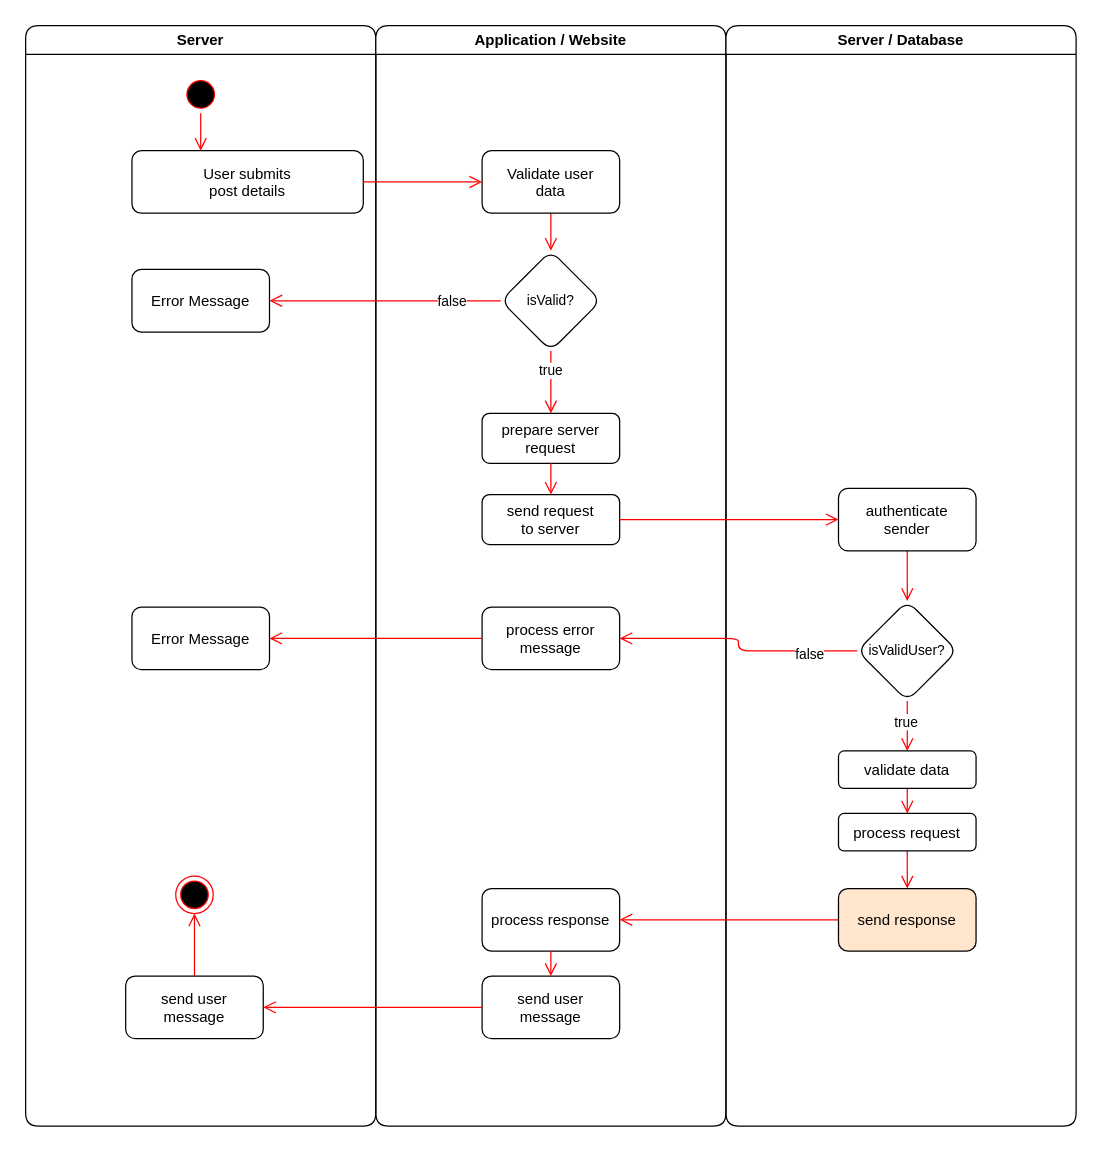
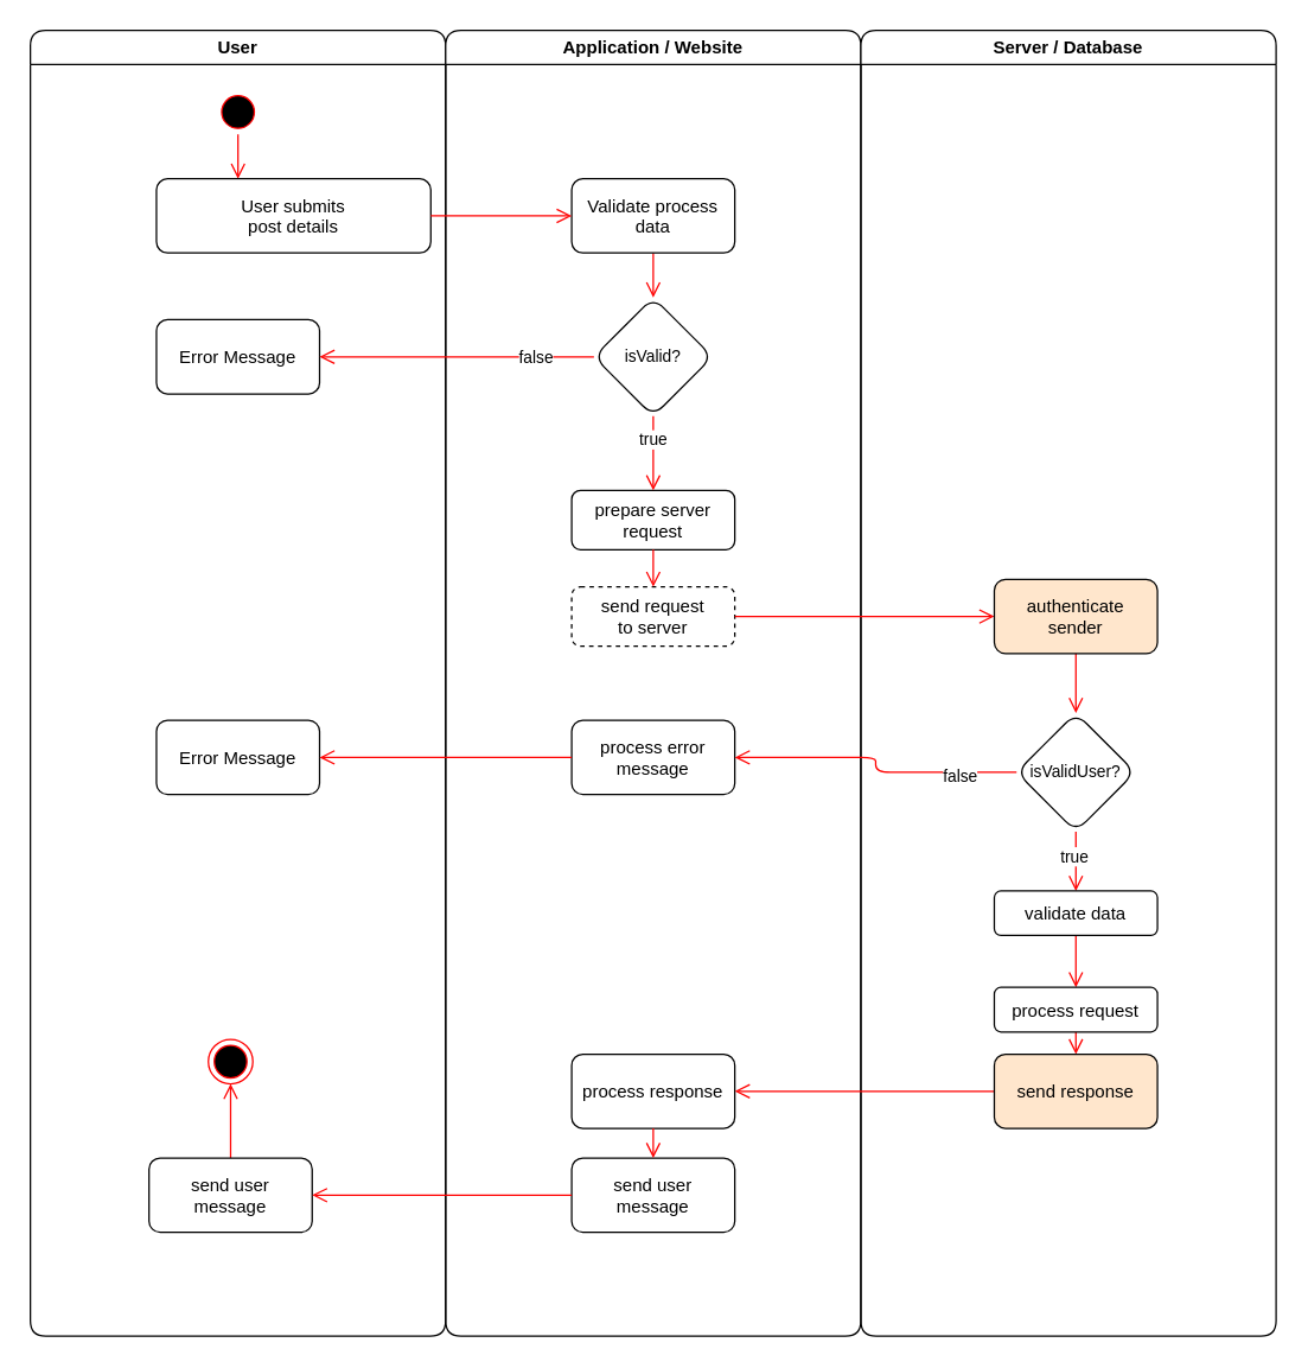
- <mxCell id="2" value="Server" style="swimlane;whiteSpace=wrap;rounded=1;" parent="1" vertex="1"><mxGeometry x="20" y="20" width="280" height="880" as="geometry" /></mxCell>
+ <mxCell id="2" value="User" style="swimlane;whiteSpace=wrap;rounded=1;" parent="1" vertex="1"><mxGeometry x="20" y="20" width="280" height="880" as="geometry" /></mxCell>
- <mxCell id="9" value="Validate user&#10;data" style="rounded=1;" vertex="1" parent="7"><mxGeometry x="85" y="100" width="110" height="50" as="geometry" /></mxCell>
+ <mxCell id="9" value="Validate process&#10;data" style="rounded=1;" vertex="1" parent="7"><mxGeometry x="85" y="100" width="110" height="50" as="geometry" /></mxCell>
- <mxCell id="14" value="send request&#10;to server" style="rounded=1;" vertex="1" parent="11"><mxGeometry x="-195" y="375" width="110" height="40" as="geometry" /></mxCell>
+ <mxCell id="14" value="send request&#10;to server" style="rounded=1;dashed=1;" vertex="1" parent="11"><mxGeometry x="-195" y="375" width="110" height="40" as="geometry" /></mxCell>
- <mxCell id="16" value="authenticate&#10;sender" style="rounded=1;" vertex="1" parent="11"><mxGeometry x="90" y="370" width="110" height="50" as="geometry" /></mxCell>
+ <mxCell id="16" value="authenticate&#10;sender" style="rounded=1;fillColor=#ffe6cc;" vertex="1" parent="11"><mxGeometry x="90" y="370" width="110" height="50" as="geometry" /></mxCell>
- <mxCell id="37" value="process request" style="rounded=1;" vertex="1" parent="11"><mxGeometry x="90" y="630" width="110" height="30" as="geometry" /></mxCell>
+ <mxCell id="37" value="process request" style="rounded=1;" vertex="1" parent="11"><mxGeometry x="90" y="645" width="110" height="30" as="geometry" /></mxCell>
